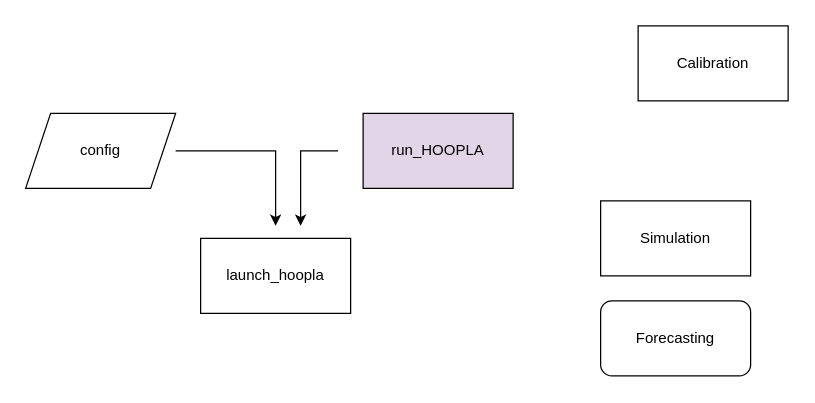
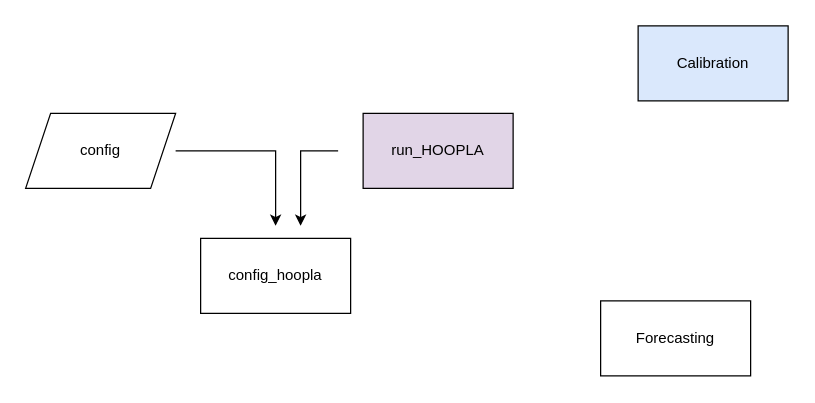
- <mxCell id="2" value="Calibration" style="rounded=0;whiteSpace=wrap;html=1;" vertex="1" parent="1"><mxGeometry x="510" y="20" width="120" height="60" as="geometry" /></mxCell>
+ <mxCell id="2" value="Calibration" style="rounded=0;whiteSpace=wrap;html=1;fillColor=#dae8fc;" vertex="1" parent="1"><mxGeometry x="510" y="20" width="120" height="60" as="geometry" /></mxCell>
- <mxCell id="3" value="Simulation" style="rounded=0;whiteSpace=wrap;html=1;" vertex="1" parent="1"><mxGeometry x="480" y="160" width="120" height="60" as="geometry" /></mxCell>
- <mxCell id="5" value="launch_hoopla" style="rounded=0;whiteSpace=wrap;html=1;" vertex="1" parent="1"><mxGeometry x="160" y="190" width="120" height="60" as="geometry" /></mxCell>
+ <mxCell id="5" value="config_hoopla" style="rounded=0;whiteSpace=wrap;html=1;" vertex="1" parent="1"><mxGeometry x="160" y="190" width="120" height="60" as="geometry" /></mxCell>
- <mxCell id="4" value="Forecasting" style="whiteSpace=wrap;html=1;rounded=1;" vertex="1" parent="1"><mxGeometry x="480" y="240" width="120" height="60" as="geometry" /></mxCell>
+ <mxCell id="4" value="Forecasting" style="rounded=0;whiteSpace=wrap;html=1;" vertex="1" parent="1"><mxGeometry x="480" y="240" width="120" height="60" as="geometry" /></mxCell>
